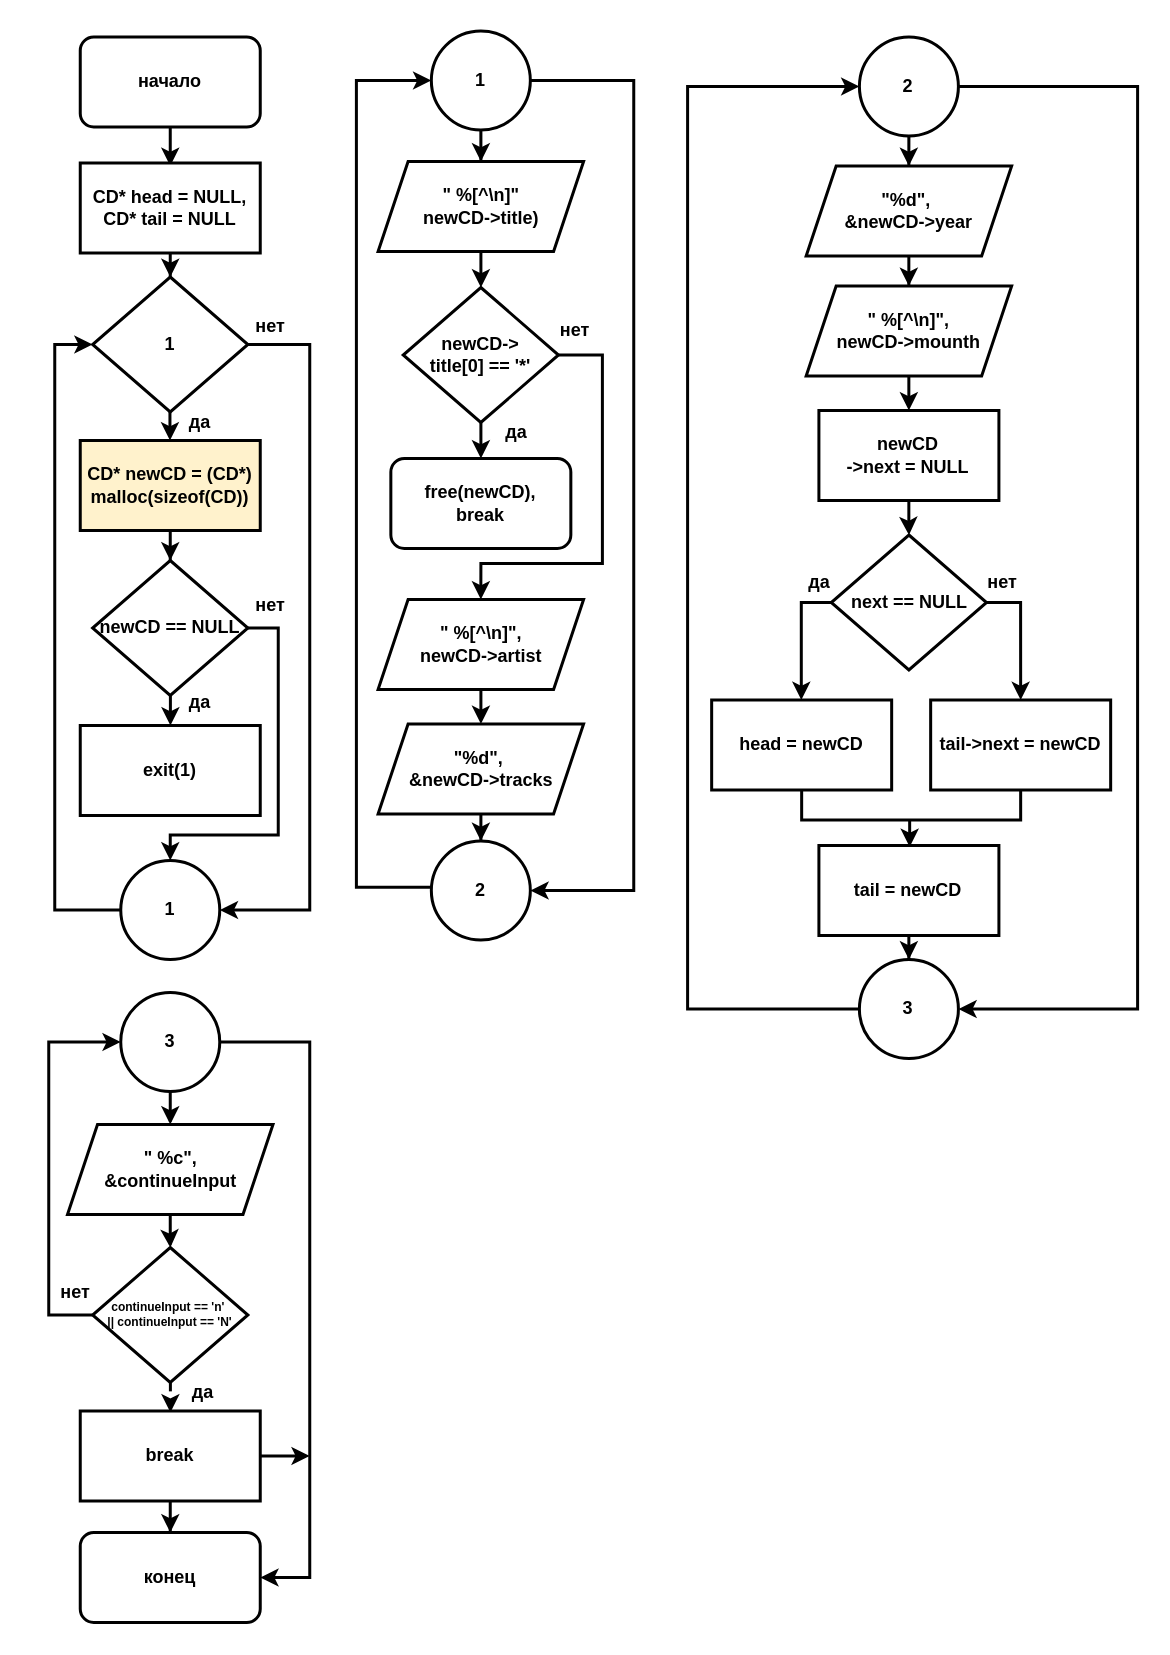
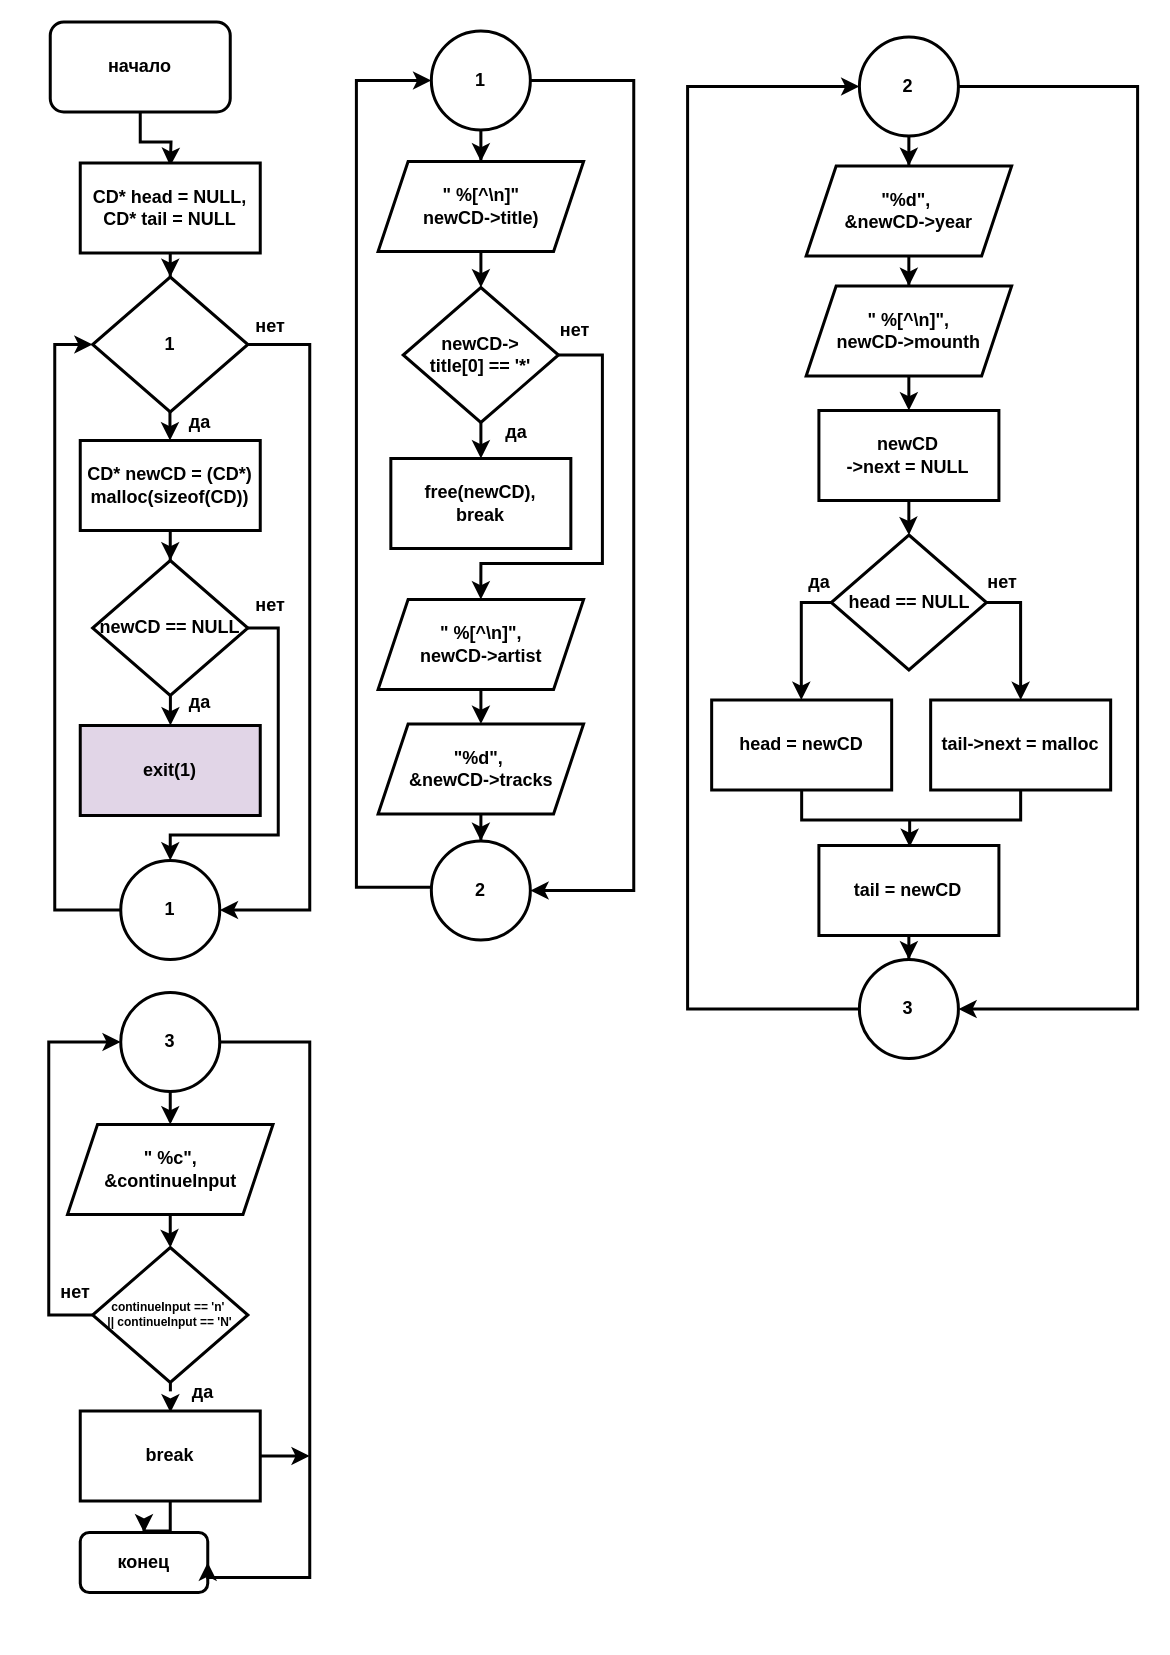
- <mxCell id="3" value="начало" style="rounded=1;whiteSpace=wrap;html=1;strokeWidth=2;fontStyle=1" parent="1" vertex="1"><mxGeometry x="53" y="24" width="120" height="60" as="geometry" /></mxCell>
+ <mxCell id="3" value="начало" style="rounded=1;whiteSpace=wrap;html=1;strokeWidth=2;fontStyle=1" parent="1" vertex="1"><mxGeometry x="33" y="14" width="120" height="60" as="geometry" /></mxCell>
- <mxCell id="9" value="CD* newCD = (CD*)&lt;div&gt;malloc(sizeof(CD))&lt;/div&gt;" style="rounded=0;whiteSpace=wrap;html=1;fontStyle=1;strokeWidth=2;fillColor=#fff2cc;" vertex="1" parent="1"><mxGeometry x="53" y="293" width="120" height="60" as="geometry" /></mxCell>
+ <mxCell id="9" value="CD* newCD = (CD*)&lt;div&gt;malloc(sizeof(CD))&lt;/div&gt;" style="rounded=0;whiteSpace=wrap;html=1;fontStyle=1;strokeWidth=2;" vertex="1" parent="1"><mxGeometry x="53" y="293" width="120" height="60" as="geometry" /></mxCell>
- <mxCell id="27" value="&lt;div&gt;free(newCD),&lt;br&gt;&lt;/div&gt;&lt;div&gt;break&lt;/div&gt;" style="whiteSpace=wrap;html=1;fontStyle=1;strokeWidth=2;rounded=1;" vertex="1" parent="1"><mxGeometry x="260.06" y="305" width="120" height="60" as="geometry" /></mxCell>
+ <mxCell id="27" value="&lt;div&gt;free(newCD),&lt;br&gt;&lt;/div&gt;&lt;div&gt;break&lt;/div&gt;" style="rounded=0;whiteSpace=wrap;html=1;fontStyle=1;strokeWidth=2;" vertex="1" parent="1"><mxGeometry x="260.06" y="305" width="120" height="60" as="geometry" /></mxCell>
- <mxCell id="47" value="next == NULL" style="rhombus;whiteSpace=wrap;html=1;fontStyle=1;strokeWidth=2;" vertex="1" parent="1"><mxGeometry x="553.69" y="356" width="103.5" height="90" as="geometry" /></mxCell>
+ <mxCell id="47" value="head == NULL" style="rhombus;whiteSpace=wrap;html=1;fontStyle=1;strokeWidth=2;" vertex="1" parent="1"><mxGeometry x="553.69" y="356" width="103.5" height="90" as="geometry" /></mxCell>
- <mxCell id="49" value="tail-&amp;gt;next = newCD" style="whiteSpace=wrap;html=1;fontStyle=1;strokeWidth=2;" vertex="1" parent="1"><mxGeometry x="619.94" y="466" width="120" height="60" as="geometry" /></mxCell>
+ <mxCell id="49" value="tail-&amp;gt;next = malloc" style="whiteSpace=wrap;html=1;fontStyle=1;strokeWidth=2;" vertex="1" parent="1"><mxGeometry x="619.94" y="466" width="120" height="60" as="geometry" /></mxCell>
- <mxCell id="13" value="exit(1)" style="rounded=0;whiteSpace=wrap;html=1;fontStyle=1;strokeWidth=2;" vertex="1" parent="1"><mxGeometry x="53" y="483" width="120" height="60" as="geometry" /></mxCell>
+ <mxCell id="13" value="exit(1)" style="rounded=0;whiteSpace=wrap;html=1;fontStyle=1;strokeWidth=2;fillColor=#e1d5e7;" vertex="1" parent="1"><mxGeometry x="53" y="483" width="120" height="60" as="geometry" /></mxCell>
- <mxCell id="68" value="конец" style="rounded=1;whiteSpace=wrap;html=1;strokeWidth=2;fontStyle=1" vertex="1" parent="1"><mxGeometry x="53" y="1021" width="120" height="60" as="geometry" /></mxCell>
+ <mxCell id="68" value="конец" style="rounded=1;whiteSpace=wrap;html=1;strokeWidth=2;fontStyle=1" vertex="1" parent="1"><mxGeometry x="53" y="1021" width="85" height="40" as="geometry" /></mxCell>
